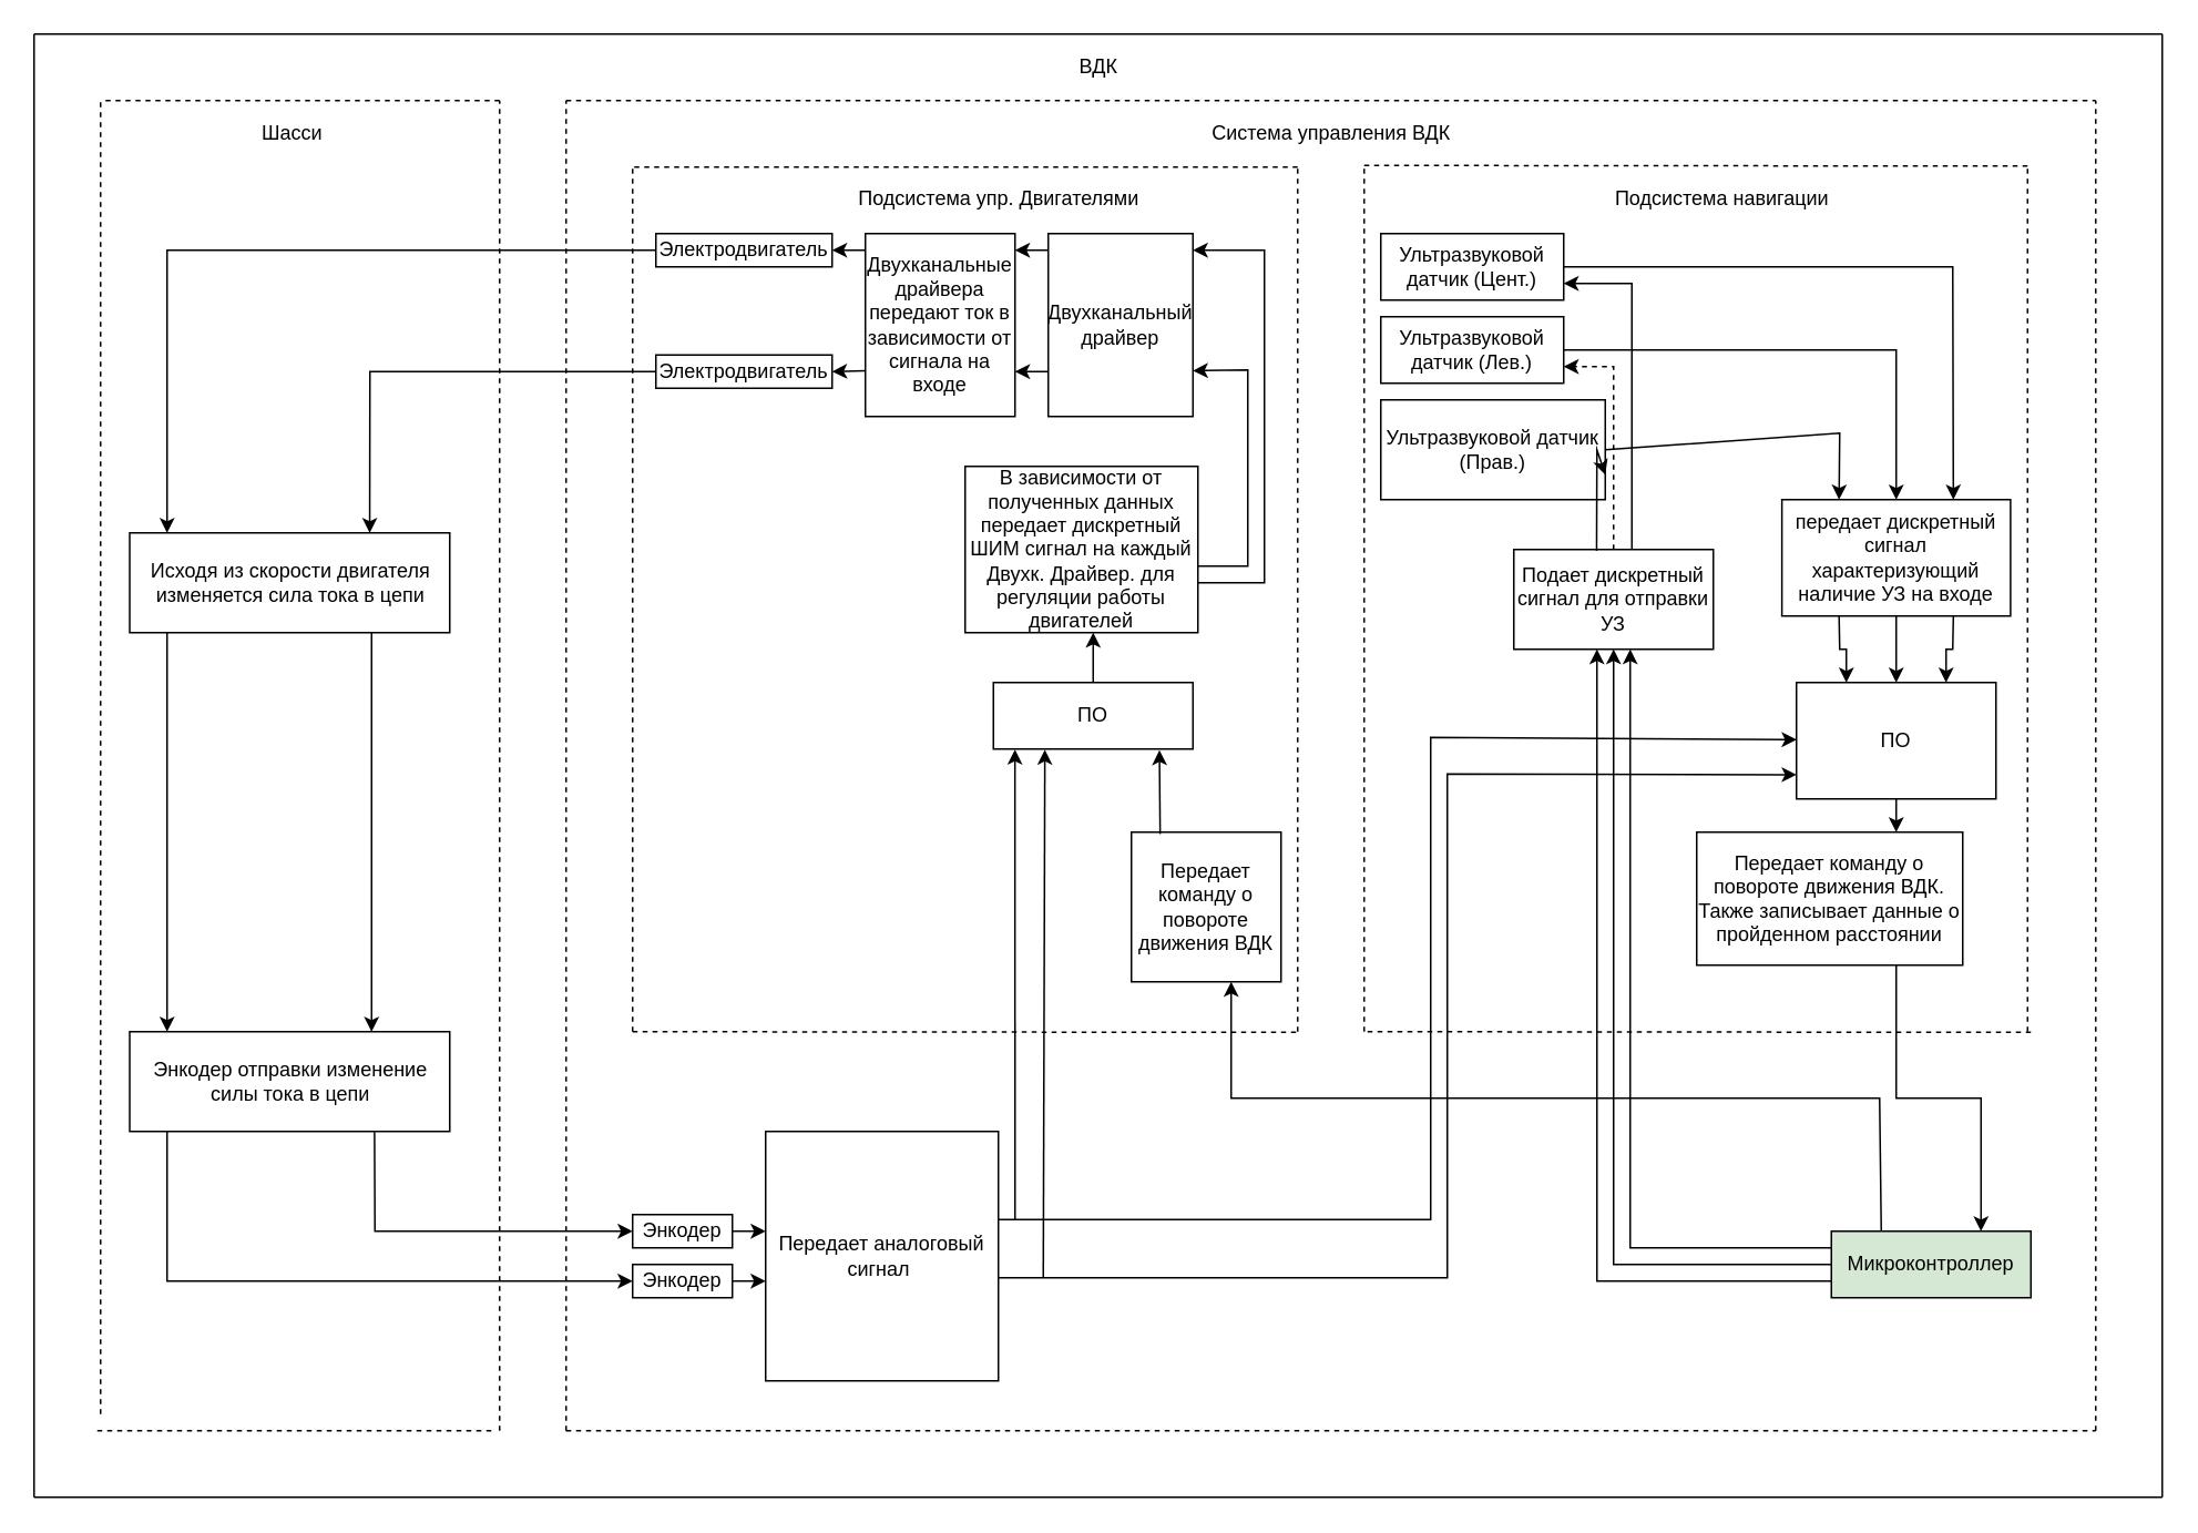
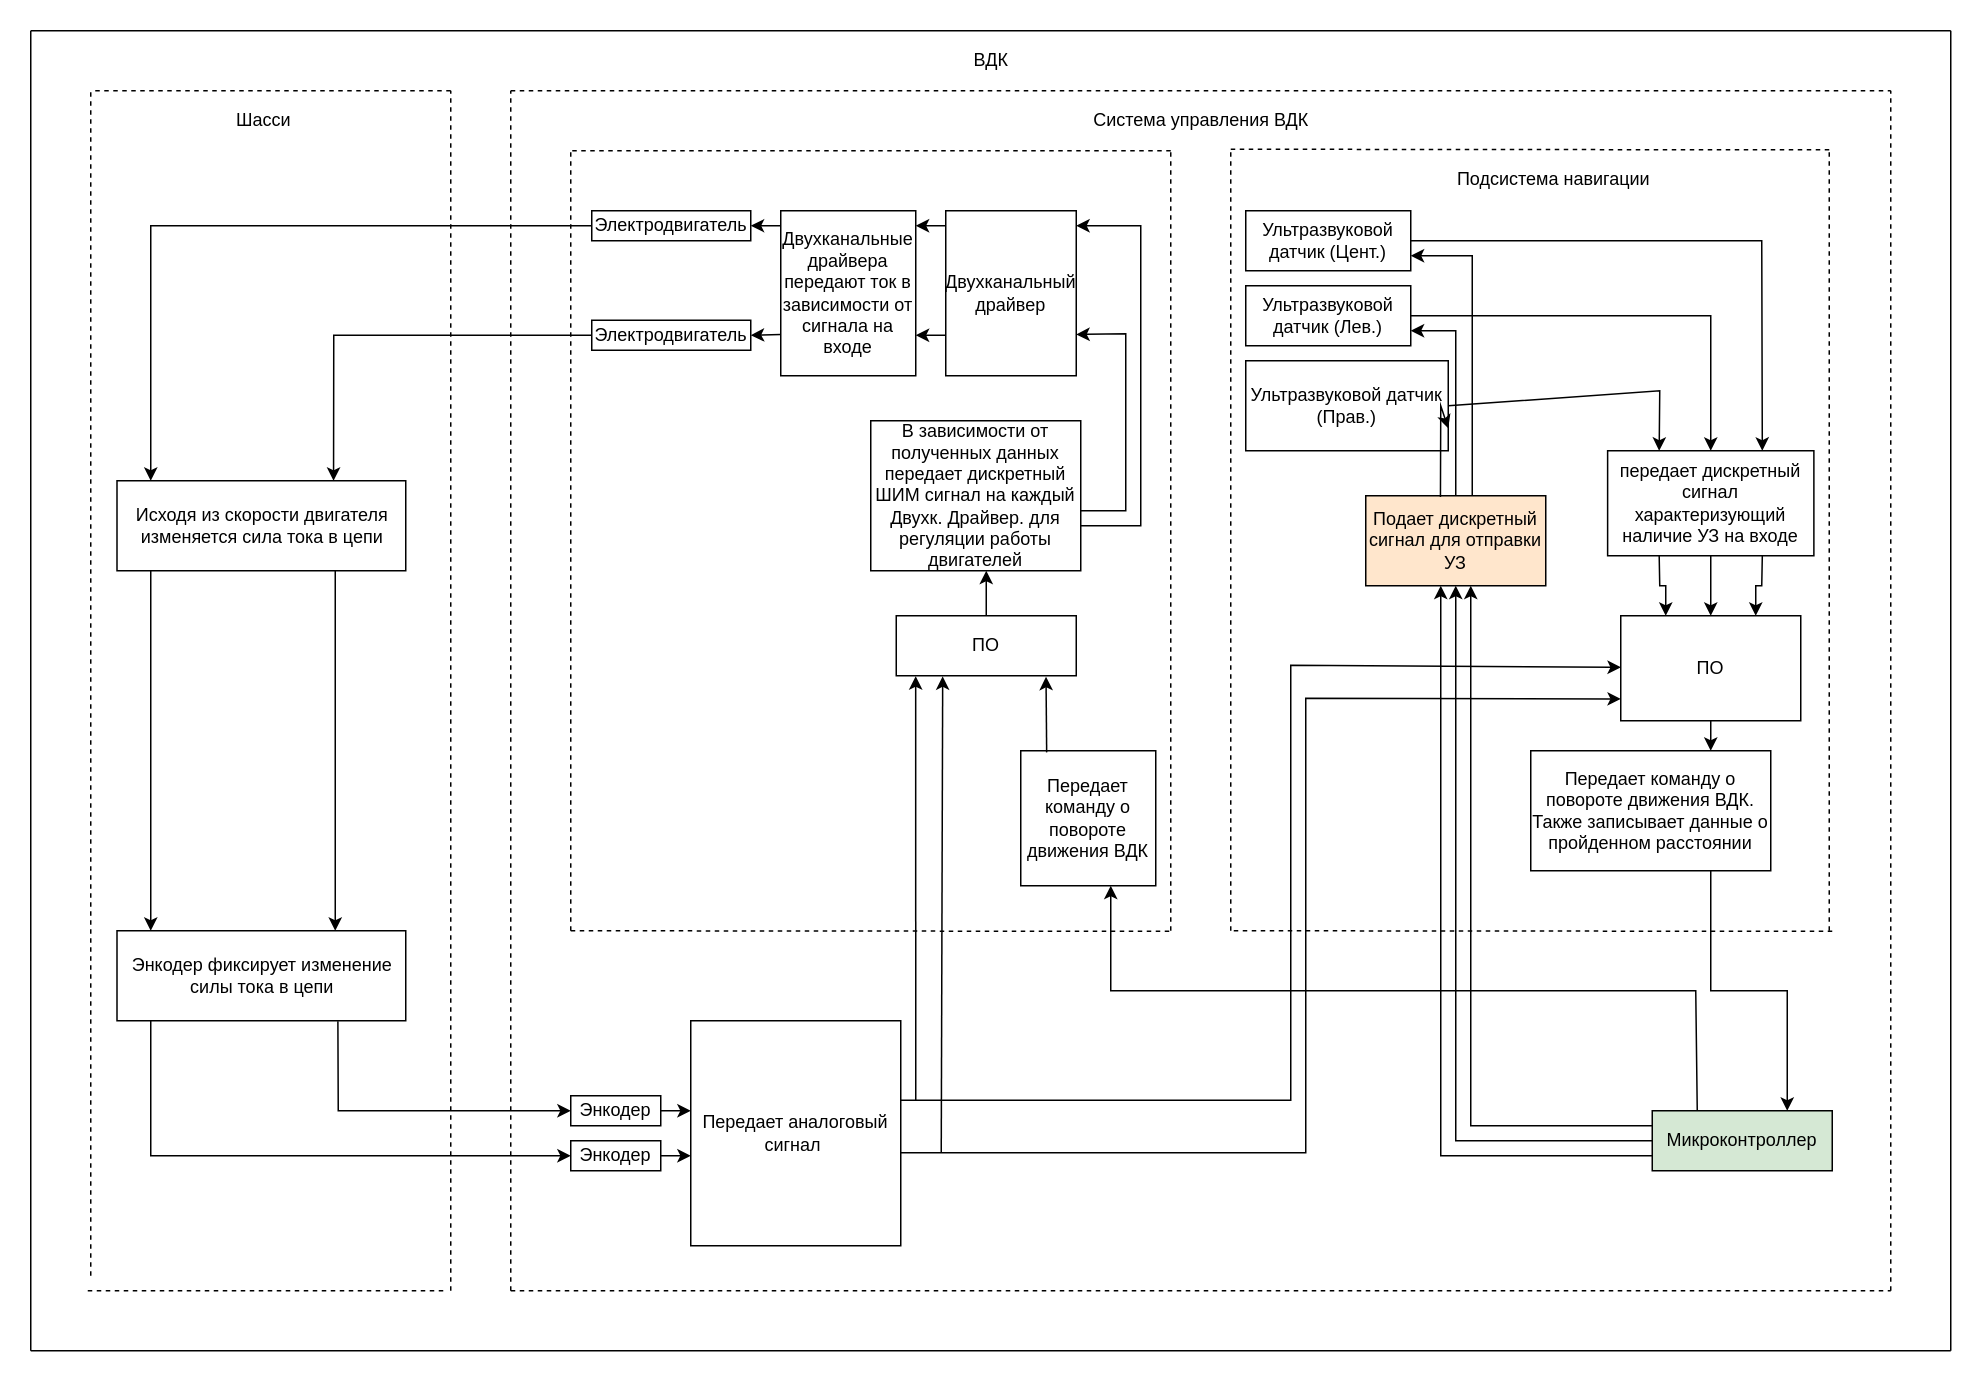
- <mxCell id="9" value="Подсистема упр. Двигателями" style="text;html=1;align=center;verticalAlign=middle;resizable=0;points=[];autosize=1;strokeColor=none;fillColor=none;" parent="1" vertex="1"><mxGeometry x="510" y="109.41" width="180" height="20" as="geometry" /></mxCell>
- <mxCell id="80" value="" style="endArrow=classic;html=1;rounded=0;exitX=0.5;exitY=0;exitDx=0;exitDy=0;entryX=1;entryY=0.75;entryDx=0;entryDy=0;dashed=1;" parent="1" source="78" target="32" edge="1"><mxGeometry width="50" height="50" relative="1" as="geometry"><mxPoint x="959.8" y="280.78" as="sourcePoint" /><mxPoint x="950" y="240" as="targetPoint" /><Array as="points"><mxPoint x="970" y="220" /></Array></mxGeometry></mxCell>
+ <mxCell id="80" value="" style="endArrow=classic;html=1;rounded=0;exitX=0.5;exitY=0;exitDx=0;exitDy=0;entryX=1;entryY=0.75;entryDx=0;entryDy=0;" parent="1" source="78" target="32" edge="1"><mxGeometry width="50" height="50" relative="1" as="geometry"><mxPoint x="959.8" y="280.78" as="sourcePoint" /><mxPoint x="950" y="240" as="targetPoint" /><Array as="points"><mxPoint x="970" y="220" /></Array></mxGeometry></mxCell>
- <mxCell id="78" value="Подает дискретный сигнал для отправки УЗ" style="rounded=0;whiteSpace=wrap;html=1;" parent="1" vertex="1"><mxGeometry x="910" y="330" width="120" height="60" as="geometry" /></mxCell>
+ <mxCell id="78" value="Подает дискретный сигнал для отправки УЗ" style="rounded=0;whiteSpace=wrap;html=1;fillColor=#ffe6cc;" parent="1" vertex="1"><mxGeometry x="910" y="330" width="120" height="60" as="geometry" /></mxCell>
- <mxCell id="55" value="Энкодер отправки изменение силы тока в цепи" style="rounded=0;whiteSpace=wrap;html=1;" parent="1" vertex="1"><mxGeometry x="77.5" y="620" width="192.5" height="60" as="geometry" /></mxCell>
+ <mxCell id="55" value="Энкодер фиксирует изменение силы тока в цепи" style="rounded=0;whiteSpace=wrap;html=1;" parent="1" vertex="1"><mxGeometry x="77.5" y="620" width="192.5" height="60" as="geometry" /></mxCell>
